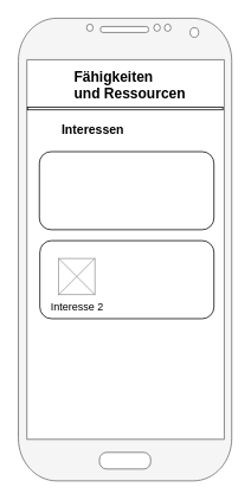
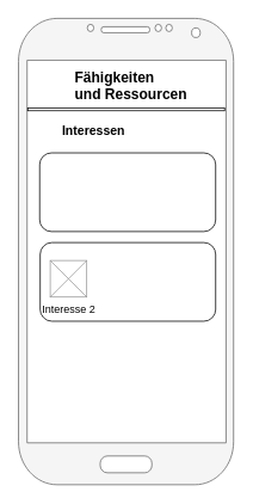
- <mxCell id="8" value="&lt;span style=&quot;background-color: rgb(255 , 255 , 255)&quot;&gt;Interesse 2&lt;/span&gt;" style="verticalLabelPosition=bottom;shadow=0;dashed=0;align=center;html=1;verticalAlign=top;strokeWidth=1;shape=mxgraph.mockup.graphics.simpleIcon;strokeColor=#999999;fillColor=#FFFFFF;aspect=fixed;fontSize=12;" parent="1" vertex="1"><mxGeometry x="65.4" y="290" width="40.71" height="40.71" as="geometry" /></mxCell>
+ <mxCell id="8" value="&lt;span style=&quot;background-color: rgb(255 , 255 , 255)&quot;&gt;Interesse 2&lt;/span&gt;" style="verticalLabelPosition=bottom;shadow=0;dashed=0;align=center;html=1;verticalAlign=top;strokeWidth=1;shape=mxgraph.mockup.graphics.simpleIcon;strokeColor=#999999;fillColor=#FFFFFF;aspect=fixed;fontSize=12;" parent="1" vertex="1"><mxGeometry x="55.4" y="290" width="40.71" height="40.71" as="geometry" /></mxCell>
